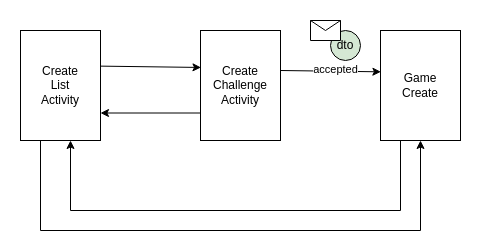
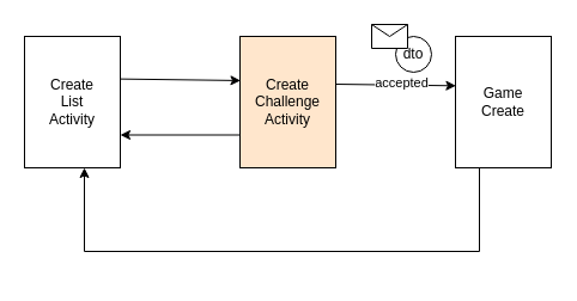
- <mxCell id="2" value="dto" style="ellipse;whiteSpace=wrap;html=1;aspect=fixed;fillColor=#d5e8d4;" parent="1" vertex="1"><mxGeometry x="330" y="30" width="30" height="30" as="geometry" /></mxCell>
+ <mxCell id="2" value="dto" style="ellipse;whiteSpace=wrap;html=1;aspect=fixed;" parent="1" vertex="1"><mxGeometry x="330" y="30" width="30" height="30" as="geometry" /></mxCell>
- <mxCell id="4" value="Create&lt;br&gt;Challenge&lt;br&gt;Activity" style="rounded=0;whiteSpace=wrap;html=1;" parent="1" vertex="1"><mxGeometry x="200" y="30" width="80" height="110" as="geometry" /></mxCell>
+ <mxCell id="4" value="Create&lt;br&gt;Challenge&lt;br&gt;Activity" style="rounded=0;whiteSpace=wrap;html=1;fillColor=#ffe6cc;" parent="1" vertex="1"><mxGeometry x="200" y="30" width="80" height="110" as="geometry" /></mxCell>
- <mxCell id="8" value="" style="endArrow=none;html=1;rounded=0;entryX=0.25;entryY=1;entryDx=0;entryDy=0;startArrow=classic;startFill=1;endFill=0;" parent="1" source="9" target="3" edge="1"><mxGeometry width="50" height="50" relative="1" as="geometry"><mxPoint x="410" y="430" as="sourcePoint" /><mxPoint x="60" y="230" as="targetPoint" /><Array as="points"><mxPoint x="420" y="230" /><mxPoint x="40" y="230" /></Array></mxGeometry></mxCell>
